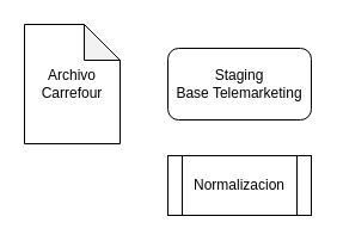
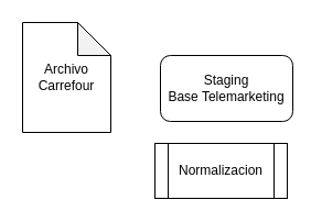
- <mxCell id="3" value="Staging&lt;br&gt;Base Telemarketing" parent="1" style="rounded=1;whiteSpace=wrap;html=1;" vertex="1"><mxGeometry as="geometry" x="140" y="40" width="120" height="60" /></mxCell>
+ <mxCell id="3" value="Staging&lt;br&gt;Base Telemarketing" parent="1" style="rounded=1;whiteSpace=wrap;html=1;" vertex="1"><mxGeometry x="145" y="50" as="geometry" width="120" height="60" /></mxCell>
